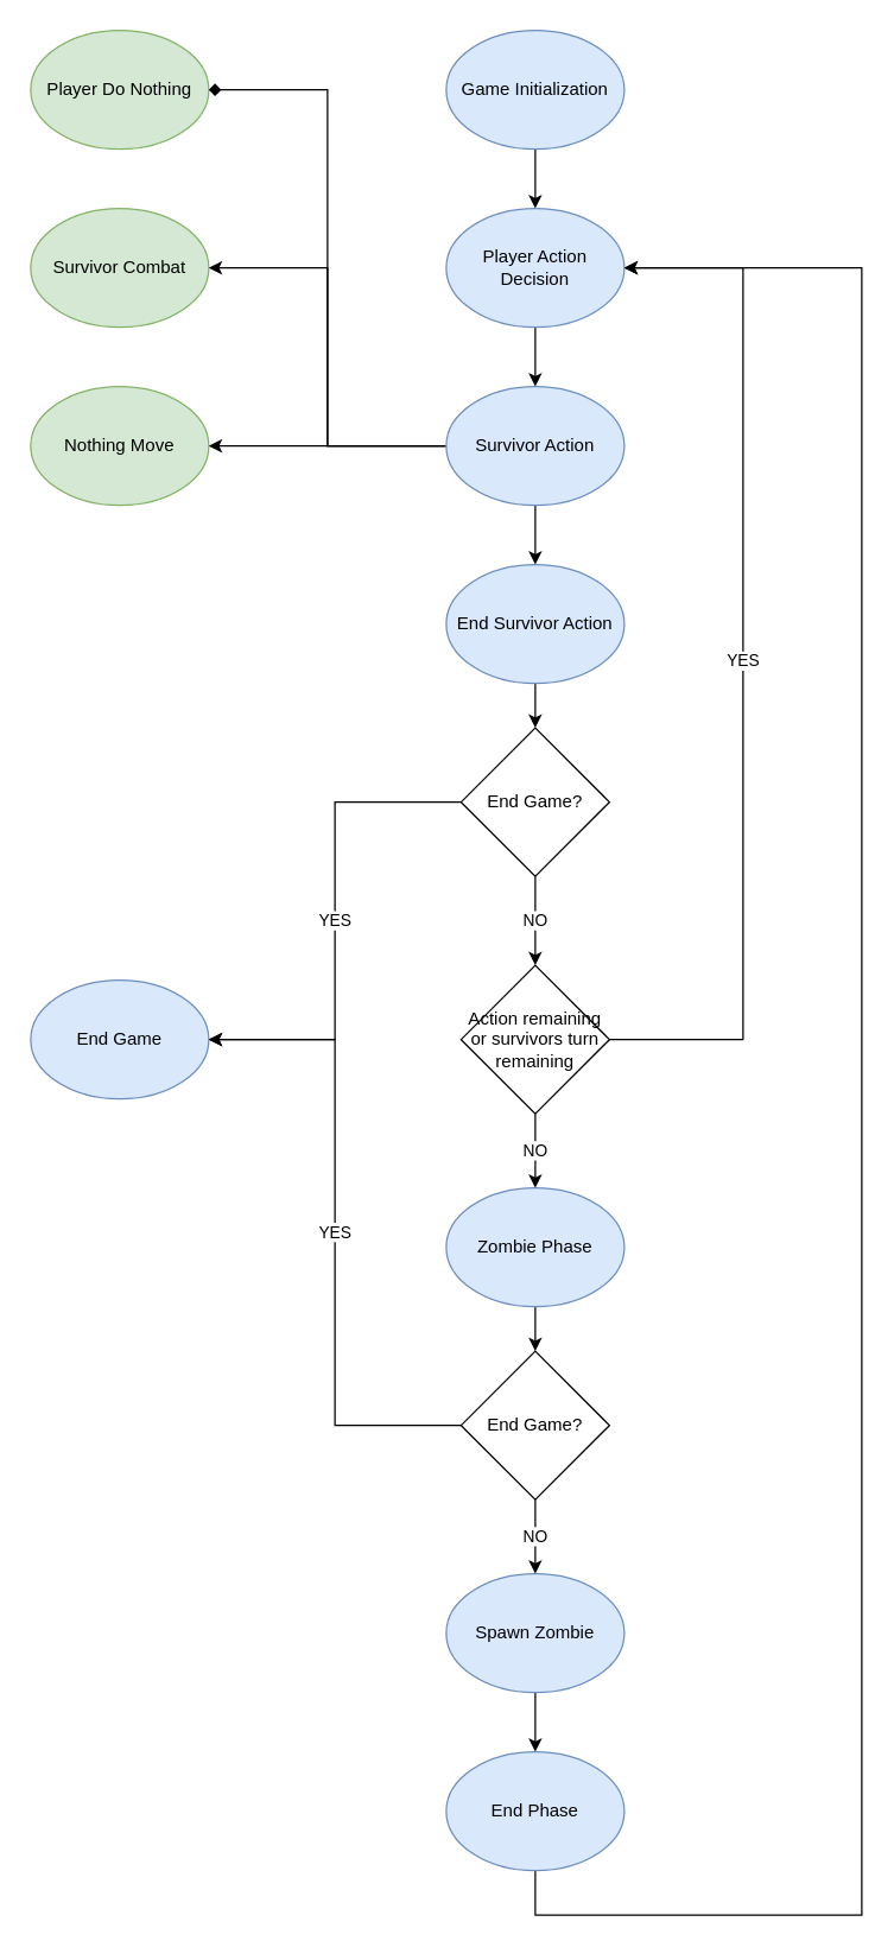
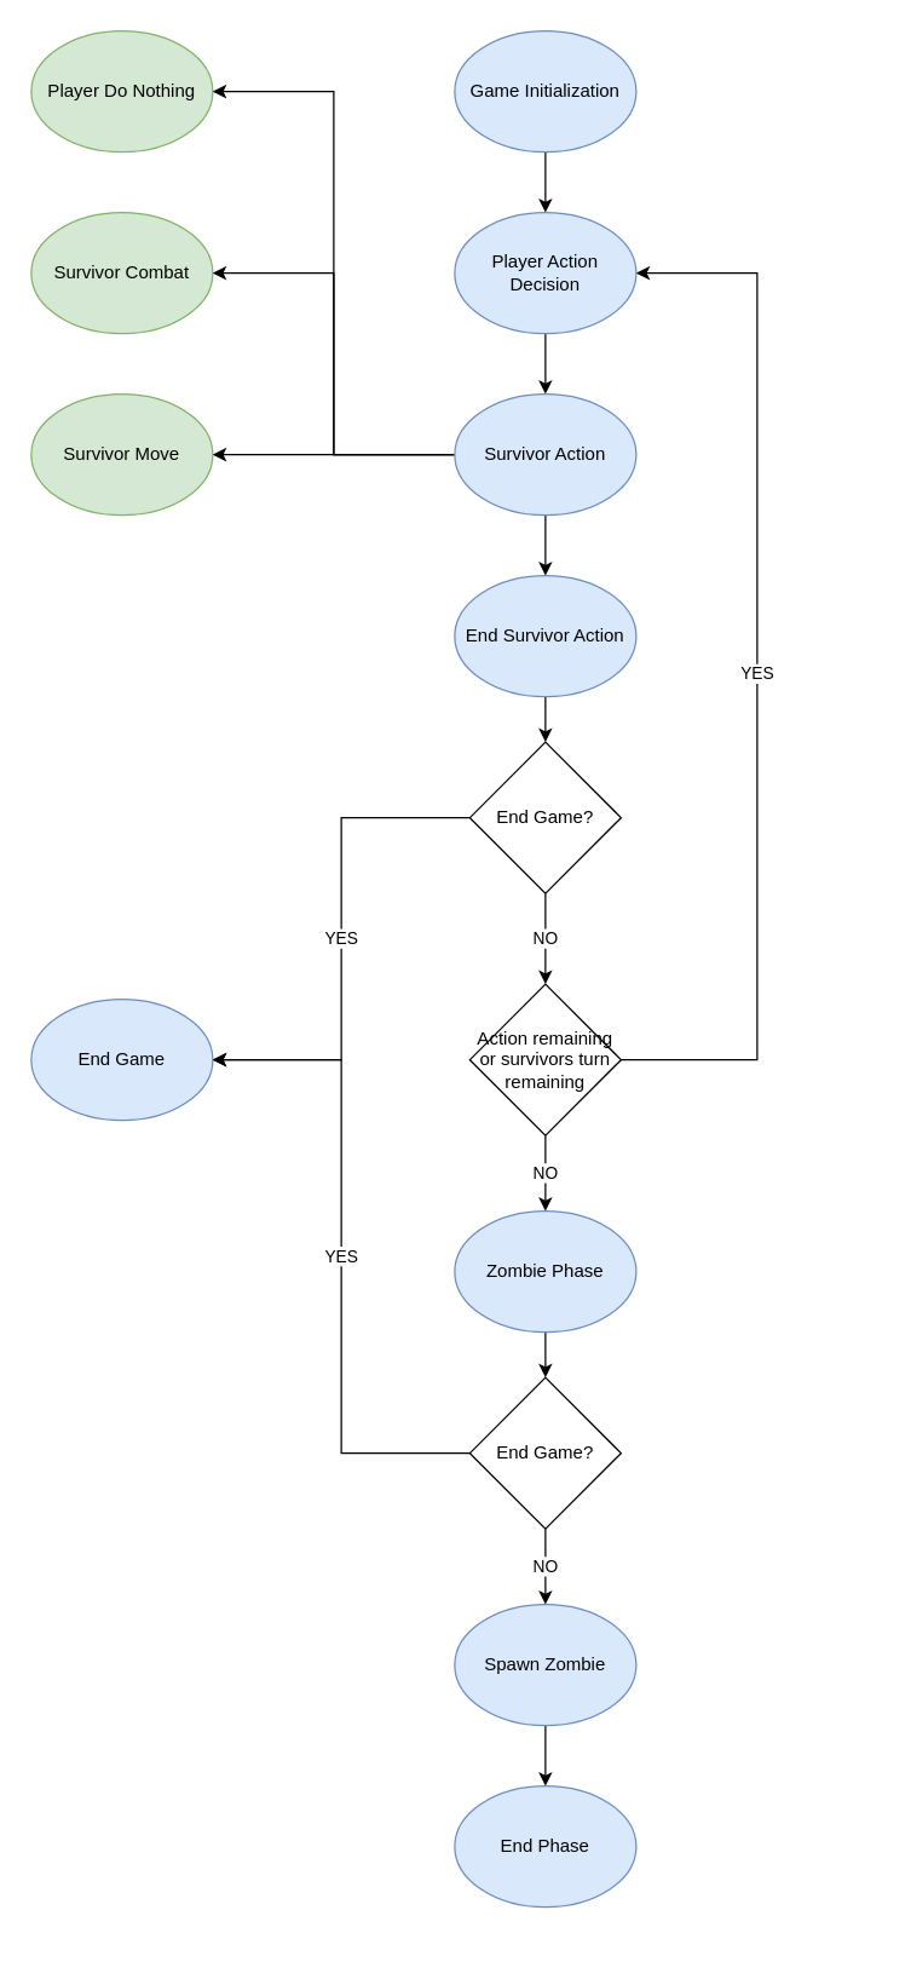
- <mxCell id="21" style="edgeStyle=orthogonalEdgeStyle;rounded=0;orthogonalLoop=1;jettySize=auto;html=1;exitX=0;exitY=0.5;exitDx=0;exitDy=0;entryX=1;entryY=0.5;entryDx=0;entryDy=0;endArrow=diamond;" parent="1" source="22" target="16" edge="1"><mxGeometry relative="1" as="geometry" /></mxCell>
+ <mxCell id="21" style="edgeStyle=orthogonalEdgeStyle;rounded=0;orthogonalLoop=1;jettySize=auto;html=1;exitX=0;exitY=0.5;exitDx=0;exitDy=0;entryX=1;entryY=0.5;entryDx=0;entryDy=0;" parent="1" source="22" target="16" edge="1"><mxGeometry relative="1" as="geometry" /></mxCell>
- <mxCell id="17" value="Nothing Move" style="ellipse;whiteSpace=wrap;html=1;fillColor=#d5e8d4;strokeColor=#82b366;" parent="1" vertex="1"><mxGeometry x="20" y="260" width="120" height="80" as="geometry" /></mxCell>
+ <mxCell id="17" value="Survivor Move" style="ellipse;whiteSpace=wrap;html=1;fillColor=#d5e8d4;strokeColor=#82b366;" parent="1" vertex="1"><mxGeometry x="20" y="260" width="120" height="80" as="geometry" /></mxCell>
- <mxCell id="7" value="" style="edgeStyle=orthogonalEdgeStyle;rounded=0;orthogonalLoop=1;jettySize=auto;html=1;exitX=0.5;exitY=1;exitDx=0;exitDy=0;entryX=1;entryY=0.5;entryDx=0;entryDy=0;" parent="1" source="8" target="5" edge="1"><mxGeometry relative="1" as="geometry"><Array as="points"><mxPoint x="360" y="1290" /><mxPoint x="580" y="1290" /><mxPoint x="580" y="180" /></Array></mxGeometry></mxCell>
